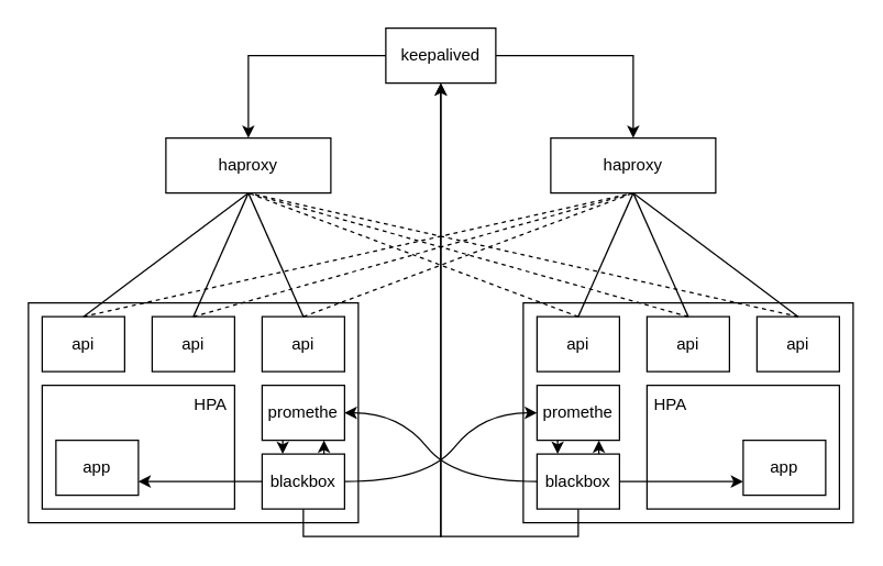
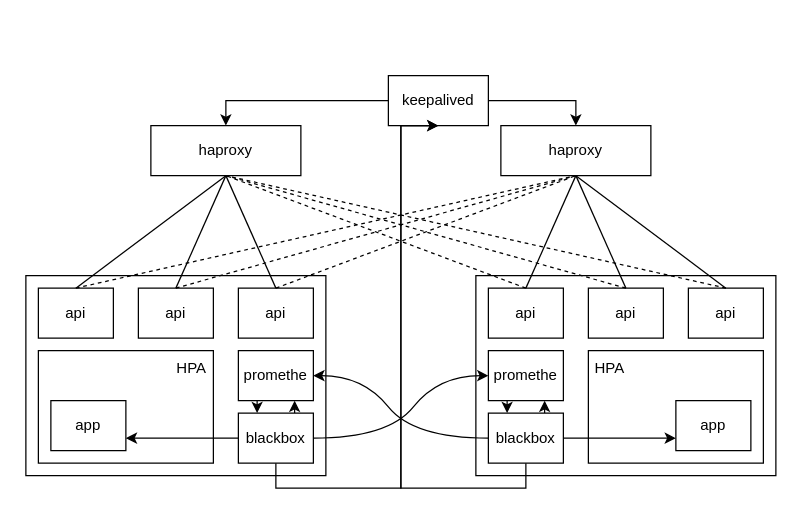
- <mxCell id="6" value="keepalived" style="rounded=0;whiteSpace=wrap;html=1;" vertex="1" parent="1"><mxGeometry x="280" y="20" width="80" height="40" as="geometry" /></mxCell>
+ <mxCell id="6" value="keepalived" style="rounded=0;whiteSpace=wrap;html=1;" vertex="1" parent="1"><mxGeometry x="310" y="60" width="80" height="40" as="geometry" /></mxCell>
